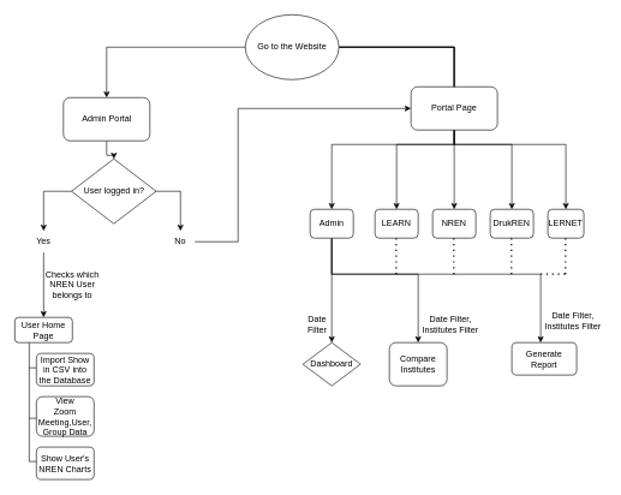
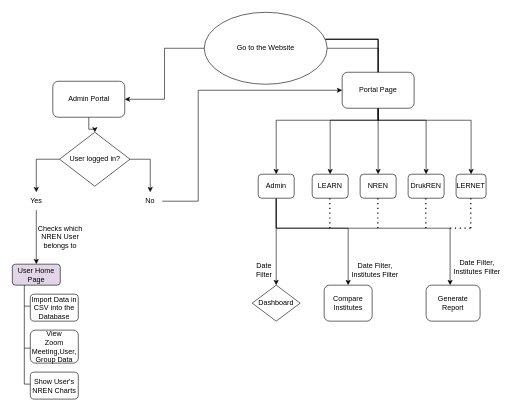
- <mxCell id="7" value="Go to the Website" style="ellipse;whiteSpace=wrap;html=1;" parent="1" vertex="1"><mxGeometry x="340" width="130" height="90" as="geometry" y="20" /></mxCell>
+ <mxCell id="7" value="Go to the Website" style="ellipse;whiteSpace=wrap;html=1;" parent="1" vertex="1"><mxGeometry x="340" y="20" width="205" height="120" as="geometry" /></mxCell>
- <mxCell id="25" value="User Home Page" style="rounded=1;whiteSpace=wrap;html=1;" vertex="1" parent="1"><mxGeometry x="20" y="440" width="80" height="35" as="geometry" /></mxCell>
+ <mxCell id="25" value="User Home Page" style="rounded=1;whiteSpace=wrap;html=1;fillColor=#e1d5e7;" vertex="1" parent="1"><mxGeometry x="20" y="440" width="80" height="35" as="geometry" /></mxCell>
- <mxCell id="37" value="Generate Report" style="rounded=1;whiteSpace=wrap;html=1;" vertex="1" parent="1"><mxGeometry x="710" y="475" width="90" height="45" as="geometry" /></mxCell>
+ <mxCell id="37" value="Generate Report" style="rounded=1;whiteSpace=wrap;html=1;" vertex="1" parent="1"><mxGeometry x="710" y="475" width="90" height="60" as="geometry" /></mxCell>
- <mxCell id="27" value="Import Show in CSV into the Database" style="rounded=1;whiteSpace=wrap;html=1;" vertex="1" parent="1"><mxGeometry x="50" y="490" width="80" height="45" as="geometry" /></mxCell>
+ <mxCell id="27" value="Import Data in CSV into the Database" style="rounded=1;whiteSpace=wrap;html=1;" vertex="1" parent="1"><mxGeometry x="50" y="490" width="80" height="45" as="geometry" /></mxCell>
